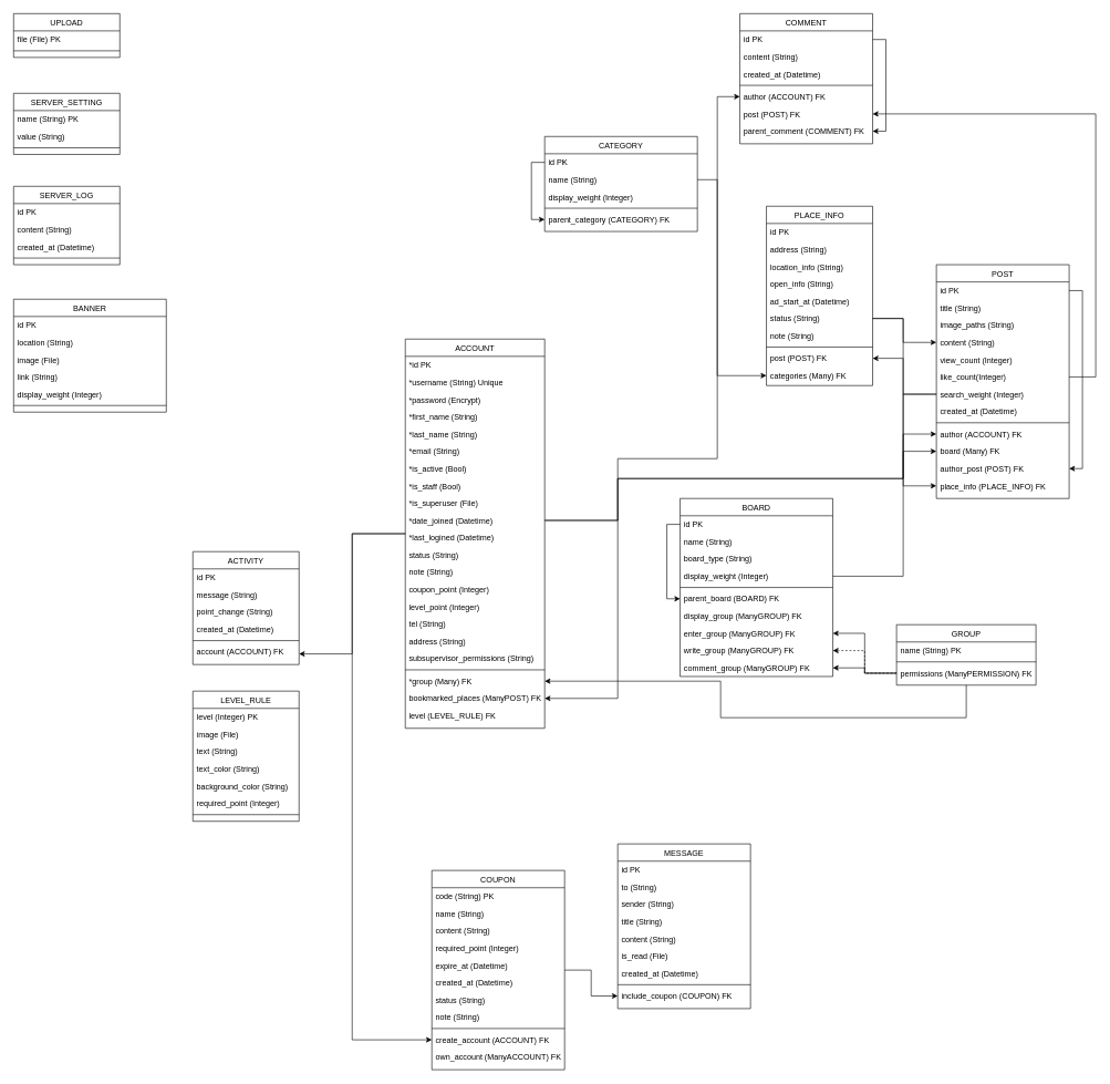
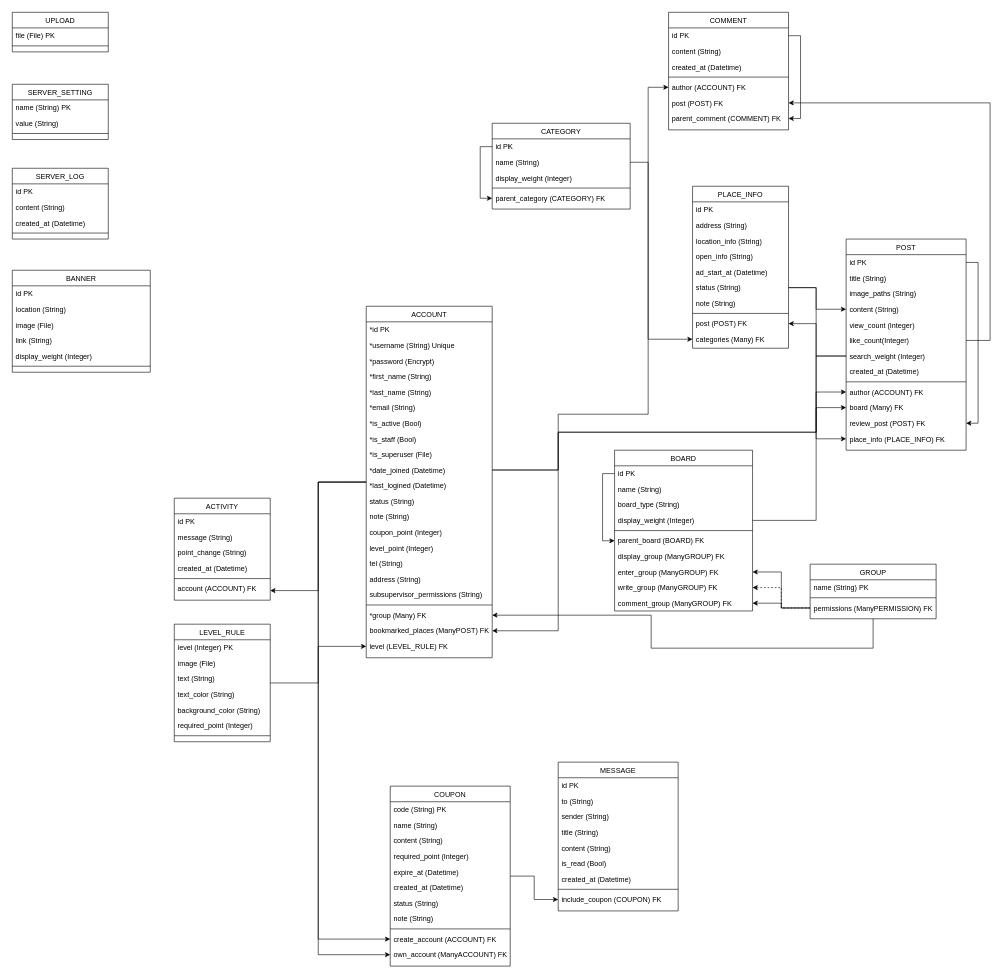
- <mxCell id="61" value="author_post (POST) FK" style="text;align=left;verticalAlign=top;spacingLeft=4;spacingRight=4;overflow=hidden;rotatable=0;points=[[0,0.5],[1,0.5]];portConstraint=eastwest;" parent="48" vertex="1"><mxGeometry y="294" width="200" height="26" as="geometry" /></mxCell>
+ <mxCell id="61" value="review_post (POST) FK" style="text;align=left;verticalAlign=top;spacingLeft=4;spacingRight=4;overflow=hidden;rotatable=0;points=[[0,0.5],[1,0.5]];portConstraint=eastwest;" parent="48" vertex="1"><mxGeometry y="294" width="200" height="26" as="geometry" /></mxCell>
+ <mxCell id="38" style="edgeStyle=orthogonalEdgeStyle;rounded=0;orthogonalLoop=1;jettySize=auto;html=1;entryX=0;entryY=0.5;entryDx=0;entryDy=0;" parent="1" source="39" target="28" edge="1"><mxGeometry relative="1" as="geometry" /></mxCell>
- <mxCell id="89" value="is_read (File)" style="text;align=left;verticalAlign=top;spacingLeft=4;spacingRight=4;overflow=hidden;rotatable=0;points=[[0,0.5],[1,0.5]];portConstraint=eastwest;" parent="83" vertex="1"><mxGeometry y="156" width="200" height="26" as="geometry" /></mxCell>
+ <mxCell id="89" value="is_read (Bool)" style="text;align=left;verticalAlign=top;spacingLeft=4;spacingRight=4;overflow=hidden;rotatable=0;points=[[0,0.5],[1,0.5]];portConstraint=eastwest;" parent="83" vertex="1"><mxGeometry y="156" width="200" height="26" as="geometry" /></mxCell>
+ <mxCell id="155" style="edgeStyle=orthogonalEdgeStyle;rounded=0;orthogonalLoop=1;jettySize=auto;html=1;entryX=0;entryY=0.5;entryDx=0;entryDy=0;exitX=-0.002;exitY=0.283;exitDx=0;exitDy=0;exitPerimeter=0;" parent="1" source="17" target="105" edge="1"><mxGeometry relative="1" as="geometry"><Array as="points"><mxPoint x="530" y="803" /><mxPoint x="530" y="1591" /></Array></mxGeometry></mxCell>
